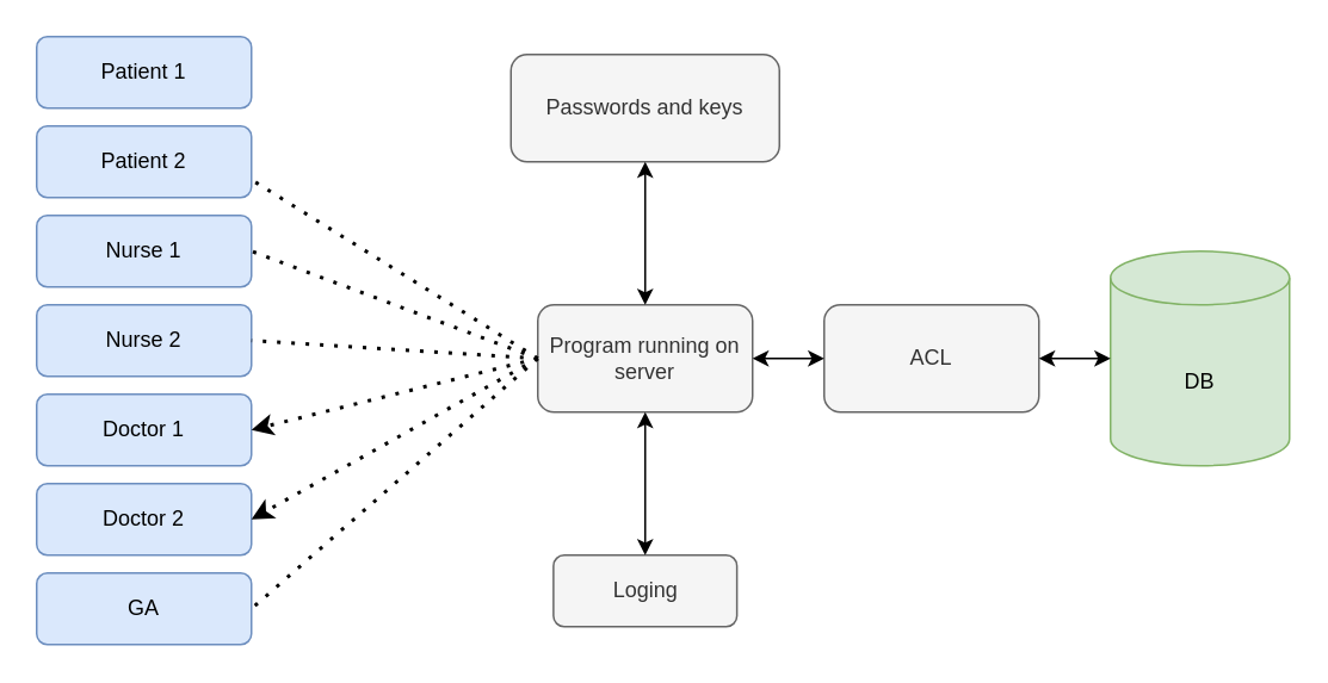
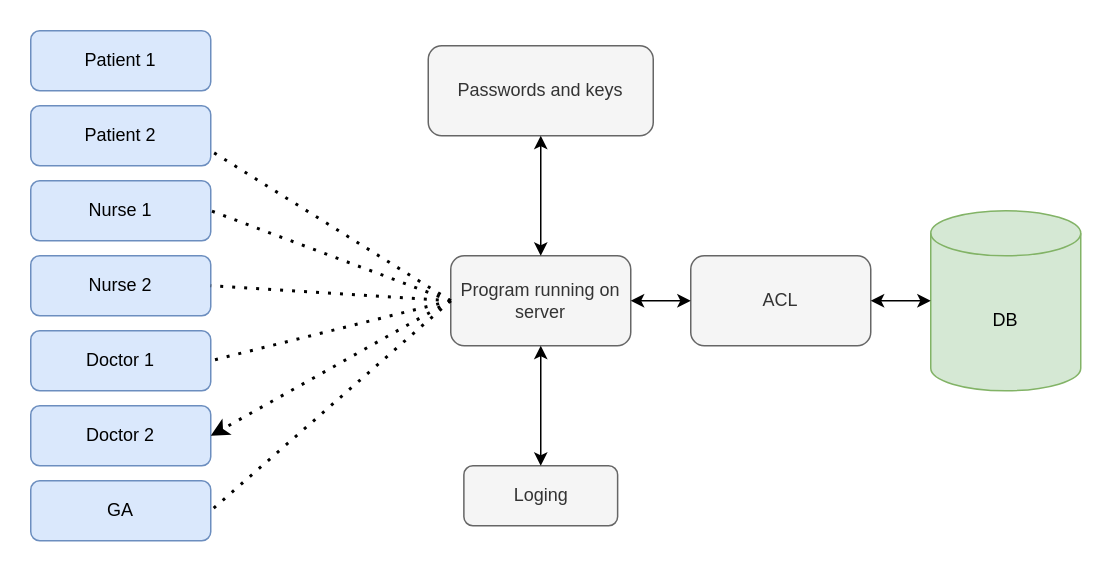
- <mxCell id="15" value="" style="endArrow=classic;dashed=1;html=1;dashPattern=1 3;strokeWidth=2;entryX=1;entryY=0.5;entryDx=0;entryDy=0;exitX=0;exitY=0.5;exitDx=0;exitDy=0;" edge="1" parent="1" source="9" target="6"><mxGeometry width="50" height="50" relative="1" as="geometry"><mxPoint x="370" y="260" as="sourcePoint" /><mxPoint x="420" y="210" as="targetPoint" /></mxGeometry></mxCell>
+ <mxCell id="15" value="" style="endArrow=none;dashed=1;html=1;dashPattern=1 3;strokeWidth=2;entryX=1;entryY=0.5;entryDx=0;entryDy=0;exitX=0;exitY=0.5;exitDx=0;exitDy=0;" edge="1" parent="1" source="9" target="6"><mxGeometry width="50" height="50" relative="1" as="geometry"><mxPoint x="370" y="260" as="sourcePoint" /><mxPoint x="420" y="210" as="targetPoint" /></mxGeometry></mxCell>
